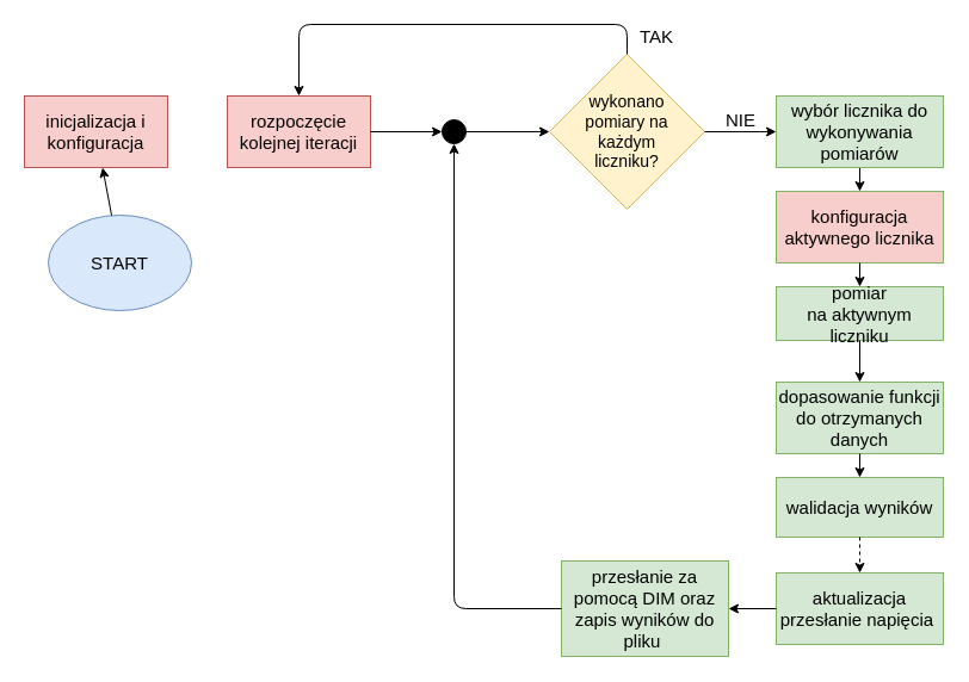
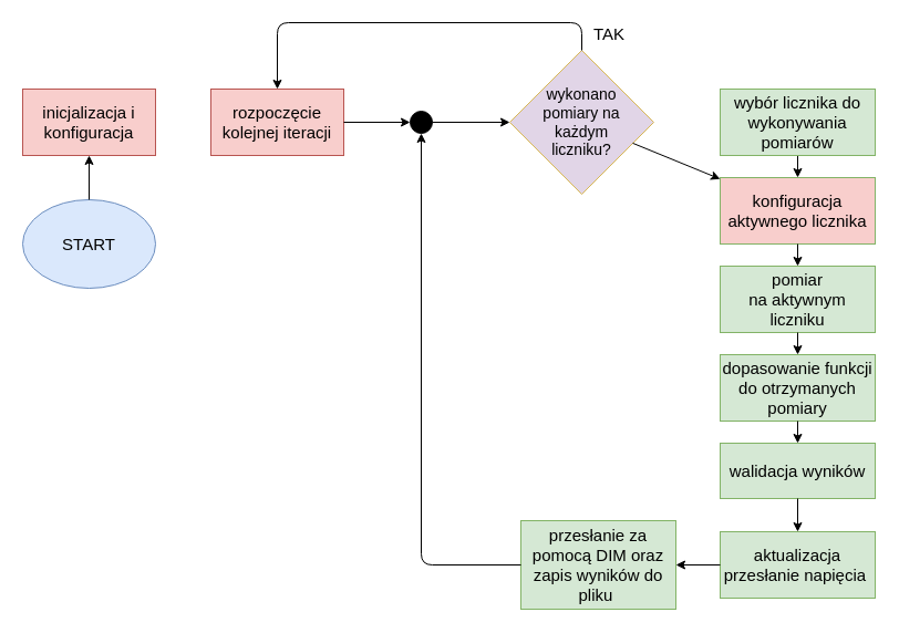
- <mxCell id="17" value="NIE" style="text;html=1;align=center;verticalAlign=middle;resizable=0;points=[];autosize=1;strokeColor=none;fontSize=15;" vertex="1" parent="1"><mxGeometry x="600" y="90" width="40" height="20" as="geometry" /></mxCell>
- <mxCell id="3" value="&lt;font style=&quot;font-size: 14px&quot;&gt;wykonano &lt;br style=&quot;font-size: 14px&quot;&gt;pomiary na &lt;br&gt;każdym &lt;br&gt;liczniku?&lt;/font&gt;" style="rhombus;whiteSpace=wrap;html=1;fontSize=14;fillColor=#fff2cc;strokeColor=#d6b656;" vertex="1" parent="1"><mxGeometry x="460" y="45" width="130" height="130" as="geometry" /></mxCell>
+ <mxCell id="3" value="&lt;font style=&quot;font-size: 14px&quot;&gt;wykonano &lt;br style=&quot;font-size: 14px&quot;&gt;pomiary na &lt;br&gt;każdym &lt;br&gt;liczniku?&lt;/font&gt;" style="rhombus;whiteSpace=wrap;html=1;fontSize=14;fillColor=#e1d5e7;strokeColor=#d6b656;" vertex="1" parent="1"><mxGeometry x="460" y="45" width="130" height="130" as="geometry" /></mxCell>
- <mxCell id="16" value="" style="endArrow=classic;html=1;fontSize=15;" edge="1" parent="1" source="3" target="11"><mxGeometry width="50" height="50" relative="1" as="geometry"><mxPoint x="310" y="520" as="sourcePoint" /><mxPoint x="360" y="470" as="targetPoint" /></mxGeometry></mxCell>
+ <mxCell id="16" value="" style="endArrow=classic;html=1;fontSize=15;" edge="1" parent="1" source="3" target="6"><mxGeometry width="50" height="50" relative="1" as="geometry"><mxPoint x="310" y="520" as="sourcePoint" /><mxPoint x="360" y="470" as="targetPoint" /></mxGeometry></mxCell>
- <mxCell id="2" value="START" style="ellipse;whiteSpace=wrap;html=1;fillColor=#dae8fc;strokeColor=#6c8ebf;fontSize=15;" vertex="1" parent="1"><mxGeometry x="40" y="180" width="120" height="80" as="geometry" /></mxCell>
+ <mxCell id="2" value="START" style="ellipse;whiteSpace=wrap;html=1;fillColor=#dae8fc;strokeColor=#6c8ebf;fontSize=15;" vertex="1" parent="1"><mxGeometry x="20" y="180" width="120" height="80" as="geometry" /></mxCell>
- <mxCell id="5" value="pomiar &lt;br&gt;na aktywnym liczniku" style="rounded=0;whiteSpace=wrap;html=1;fontSize=15;fillColor=#d5e8d4;strokeColor=#82b366;" vertex="1" parent="1"><mxGeometry x="650" y="240" width="140" height="45" as="geometry" /></mxCell>
+ <mxCell id="5" value="pomiar &lt;br&gt;na aktywnym liczniku" style="rounded=0;whiteSpace=wrap;html=1;fontSize=15;fillColor=#d5e8d4;strokeColor=#82b366;" vertex="1" parent="1"><mxGeometry x="650" y="240" width="140" height="60" as="geometry" /></mxCell>
- <mxCell id="7" value="dopasowanie funkcji do otrzymanych danych" style="rounded=0;whiteSpace=wrap;html=1;fontSize=15;fillColor=#d5e8d4;strokeColor=#82b366;" vertex="1" parent="1"><mxGeometry x="650" y="320" width="140" height="60" as="geometry" /></mxCell>
+ <mxCell id="7" value="dopasowanie funkcji do otrzymanych pomiary" style="rounded=0;whiteSpace=wrap;html=1;fontSize=15;fillColor=#d5e8d4;strokeColor=#82b366;" vertex="1" parent="1"><mxGeometry x="650" y="320" width="140" height="60" as="geometry" /></mxCell>
- <mxCell id="15" value="" style="endArrow=classic;html=1;fontSize=15;dashed=1;" edge="1" parent="1" source="8" target="9"><mxGeometry width="50" height="50" relative="1" as="geometry"><mxPoint x="310" y="520" as="sourcePoint" /><mxPoint x="360" y="470" as="targetPoint" /></mxGeometry></mxCell>
+ <mxCell id="15" value="" style="endArrow=classic;html=1;fontSize=15;" edge="1" parent="1" source="8" target="9"><mxGeometry width="50" height="50" relative="1" as="geometry"><mxPoint x="310" y="520" as="sourcePoint" /><mxPoint x="360" y="470" as="targetPoint" /></mxGeometry></mxCell>
